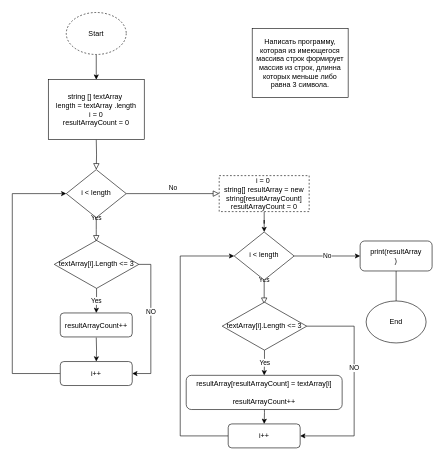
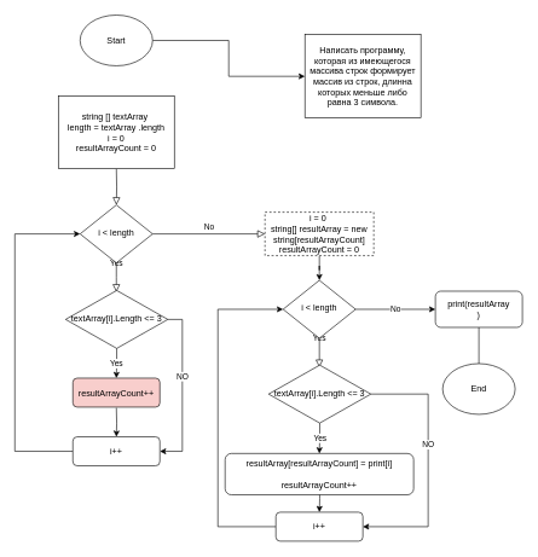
- <mxCell id="9" value="Start" style="ellipse;whiteSpace=wrap;html=1;dashed=1;" parent="1" vertex="1"><mxGeometry x="110" y="20" width="100" height="70" as="geometry" /></mxCell>
+ <mxCell id="9" value="Start" style="ellipse;whiteSpace=wrap;html=1;" parent="1" vertex="1"><mxGeometry x="110" y="20" width="100" height="70" as="geometry" /></mxCell>
- <mxCell id="8" style="edgeStyle=orthogonalEdgeStyle;rounded=0;orthogonalLoop=1;jettySize=auto;html=1;entryX=0.5;entryY=0;entryDx=0;entryDy=0;" parent="1" source="9" target="11" edge="1"><mxGeometry relative="1" as="geometry" /></mxCell>
+ <mxCell id="8" style="edgeStyle=orthogonalEdgeStyle;rounded=0;orthogonalLoop=1;jettySize=auto;html=1;" parent="1" source="9" target="10" edge="1"><mxGeometry relative="1" as="geometry" /></mxCell>
- <mxCell id="7" value="&lt;div style=&quot;line-height: 30px;&quot;&gt;resultArrayCount++&lt;/div&gt;" style="rounded=1;whiteSpace=wrap;html=1;fontSize=12;glass=0;strokeWidth=1;shadow=0;" parent="1" vertex="1"><mxGeometry x="100" y="521" width="120" height="40" as="geometry" /></mxCell>
+ <mxCell id="7" value="&lt;div style=&quot;line-height: 30px;&quot;&gt;resultArrayCount++&lt;/div&gt;" style="rounded=1;whiteSpace=wrap;html=1;fontSize=12;glass=0;strokeWidth=1;shadow=0;fillColor=#f8cecc;" parent="1" vertex="1"><mxGeometry x="100" y="521" width="120" height="40" as="geometry" /></mxCell>
- <mxCell id="24" value="&lt;div style=&quot;line-height: 30px;&quot;&gt;&lt;div style=&quot;&quot;&gt;resultArray[resultArrayCount] = textArray[i]&lt;/div&gt;&lt;div style=&quot;&quot;&gt;&lt;span style=&quot;background-color: initial;&quot;&gt;resultArrayCount++&lt;/span&gt;&lt;/div&gt;&lt;/div&gt;" style="rounded=1;whiteSpace=wrap;html=1;fontSize=12;glass=0;strokeWidth=1;shadow=0;" parent="1" vertex="1"><mxGeometry x="310" y="625" width="260" height="57" as="geometry" /></mxCell>
+ <mxCell id="24" value="&lt;div style=&quot;line-height: 30px;&quot;&gt;&lt;div style=&quot;&quot;&gt;resultArray[resultArrayCount] = print[i]&lt;/div&gt;&lt;div style=&quot;&quot;&gt;&lt;span style=&quot;background-color: initial;&quot;&gt;resultArrayCount++&lt;/span&gt;&lt;/div&gt;&lt;/div&gt;" style="rounded=1;whiteSpace=wrap;html=1;fontSize=12;glass=0;strokeWidth=1;shadow=0;" parent="1" vertex="1"><mxGeometry x="310" y="625" width="260" height="57" as="geometry" /></mxCell>
